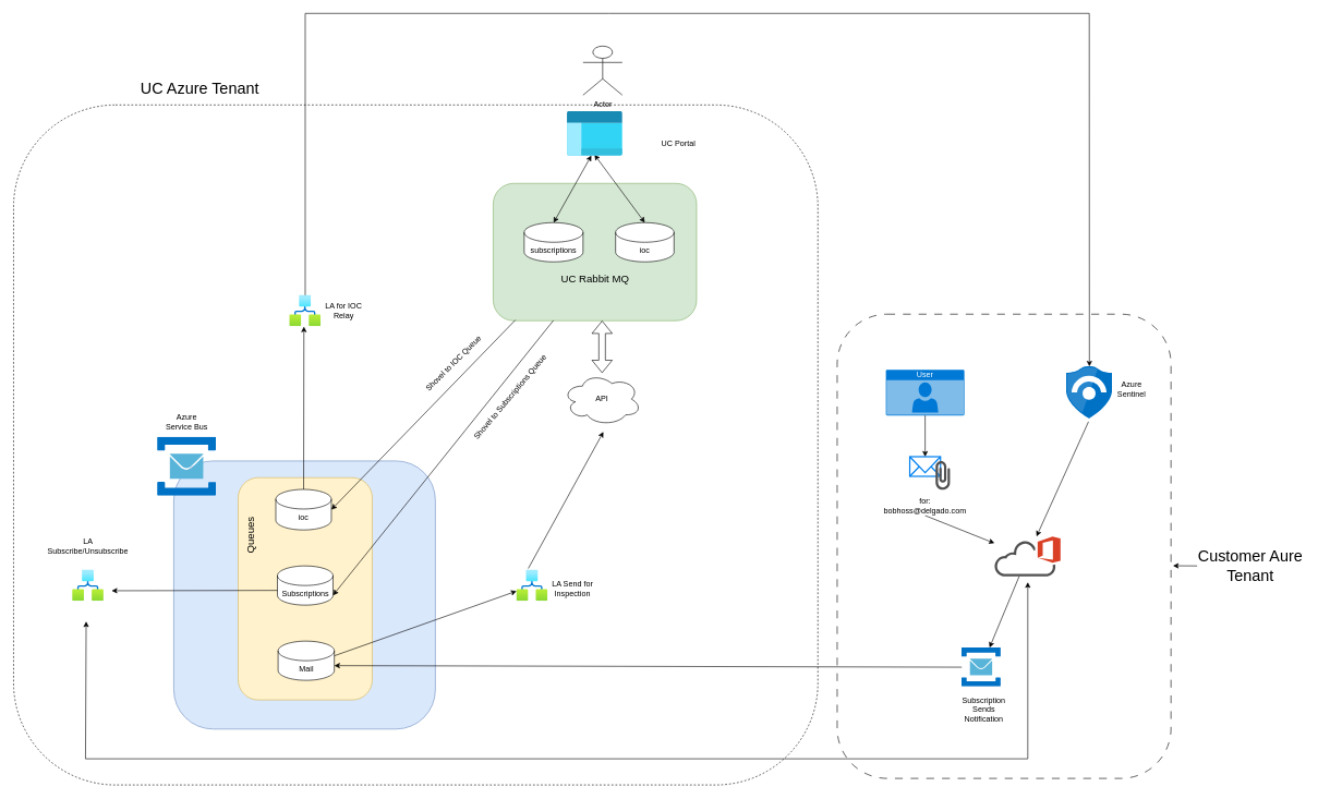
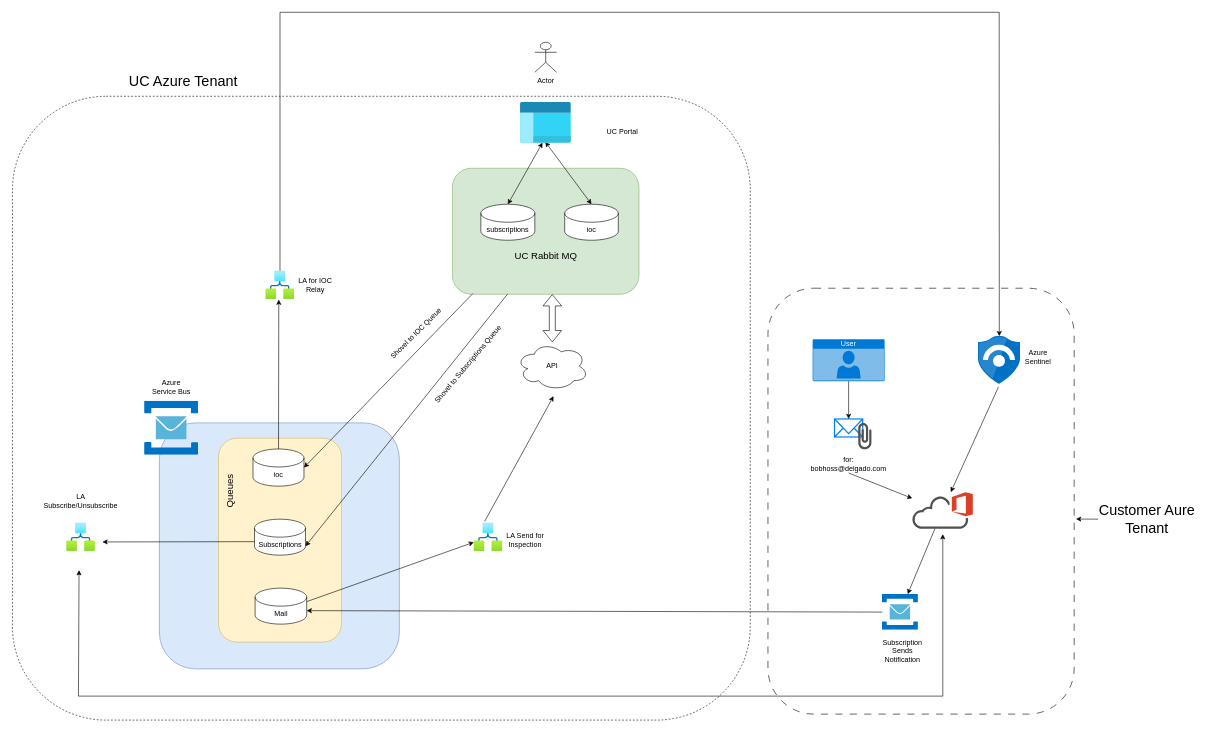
- <mxCell id="7" value="Actor" style="shape=umlActor;verticalLabelPosition=bottom;verticalAlign=top;html=1;outlineConnect=0;" parent="1" vertex="1"><mxGeometry x="890.87" y="70" width="60" height="75" as="geometry" /></mxCell>
+ <mxCell id="7" value="Actor" style="shape=umlActor;verticalLabelPosition=bottom;verticalAlign=top;html=1;outlineConnect=0;" parent="1" vertex="1"><mxGeometry x="890.87" y="70" width="36.25" height="50" as="geometry" /></mxCell>
